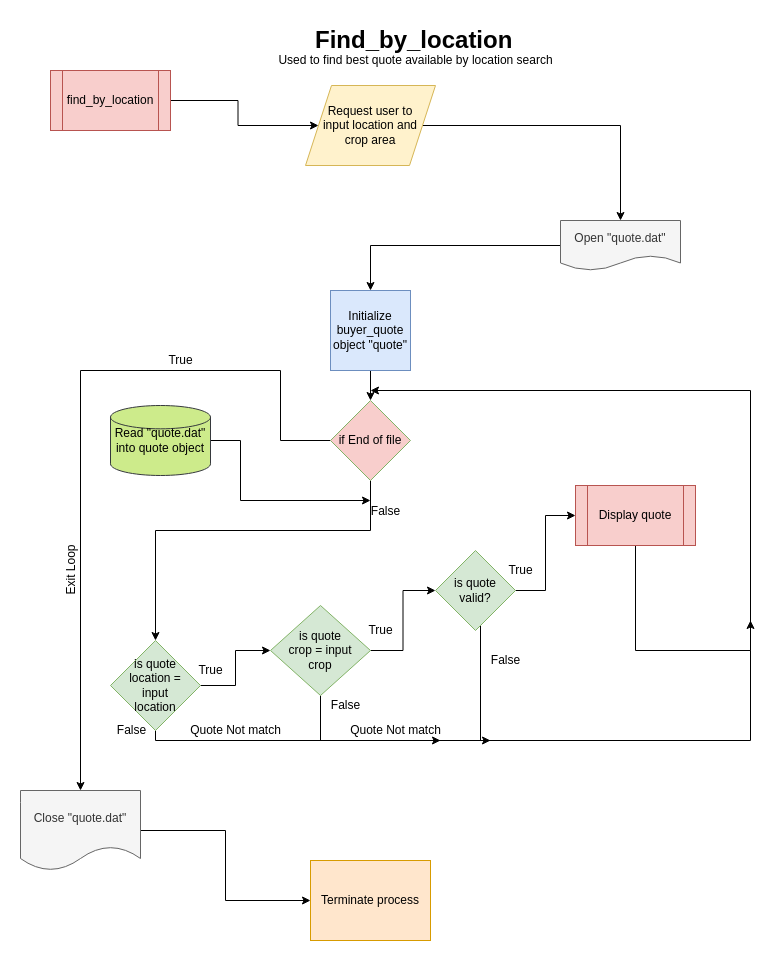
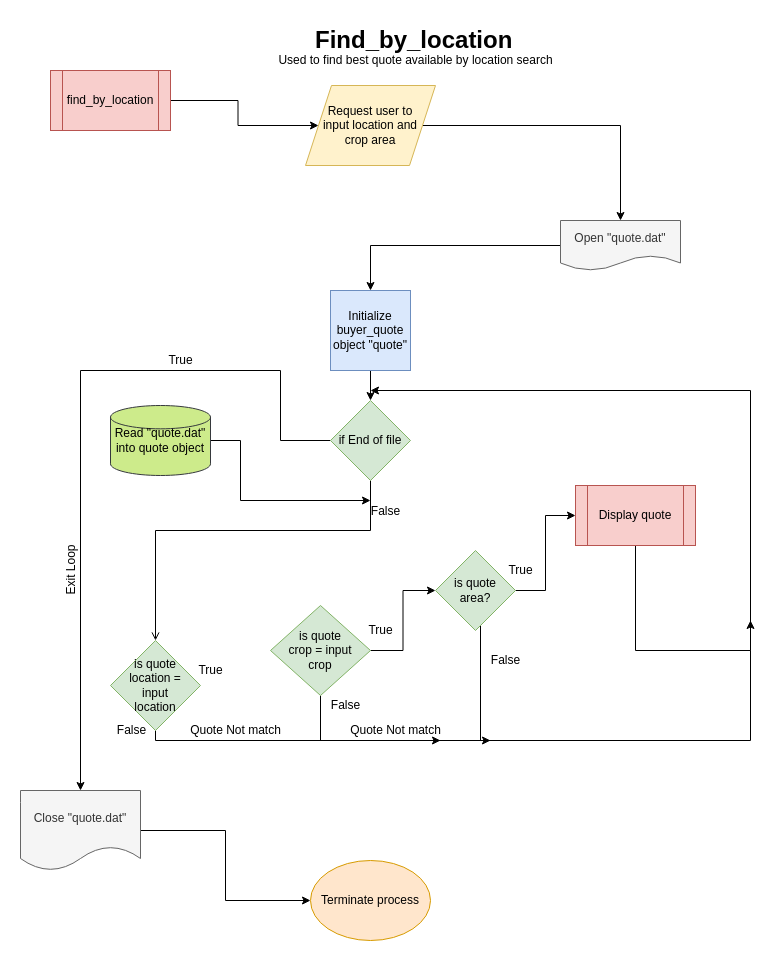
- <mxCell id="12" value="if End of file" style="rhombus;whiteSpace=wrap;html=1;fillColor=#f8cecc;strokeColor=#82b366;" parent="1" vertex="1"><mxGeometry x="330" y="400" width="80" height="80" as="geometry" /></mxCell>
+ <mxCell id="12" value="if End of file" style="rhombus;whiteSpace=wrap;html=1;fillColor=#d5e8d4;strokeColor=#82b366;" parent="1" vertex="1"><mxGeometry x="330" y="400" width="80" height="80" as="geometry" /></mxCell>
- <mxCell id="23" value="is quote valid?" style="rhombus;whiteSpace=wrap;html=1;strokeWidth=1;spacingLeft=15;spacingRight=15;fillColor=#d5e8d4;strokeColor=#82b366;" parent="1" vertex="1"><mxGeometry x="435" y="550" width="80" height="80" as="geometry" /></mxCell>
+ <mxCell id="23" value="is quote area?" style="rhombus;whiteSpace=wrap;html=1;strokeWidth=1;spacingLeft=15;spacingRight=15;fillColor=#d5e8d4;strokeColor=#82b366;" parent="1" vertex="1"><mxGeometry x="435" y="550" width="80" height="80" as="geometry" /></mxCell>
- <mxCell id="10" style="edgeStyle=orthogonalEdgeStyle;rounded=0;orthogonalLoop=1;jettySize=auto;html=1;entryX=0.5;entryY=0;entryDx=0;entryDy=0;" parent="1" source="12" target="15" edge="1"><mxGeometry relative="1" as="geometry"><Array as="points"><mxPoint x="370" y="530" /><mxPoint x="155" y="530" /></Array></mxGeometry></mxCell>
+ <mxCell id="10" style="edgeStyle=orthogonalEdgeStyle;rounded=0;orthogonalLoop=1;jettySize=auto;html=1;entryX=0.5;entryY=0;entryDx=0;entryDy=0;endArrow=open;" parent="1" source="12" target="15" edge="1"><mxGeometry relative="1" as="geometry"><Array as="points"><mxPoint x="370" y="530" /><mxPoint x="155" y="530" /></Array></mxGeometry></mxCell>
- <mxCell id="13" style="edgeStyle=orthogonalEdgeStyle;rounded=0;orthogonalLoop=1;jettySize=auto;html=1;entryX=0;entryY=0.5;entryDx=0;entryDy=0;" parent="1" source="15" target="20" edge="1"><mxGeometry relative="1" as="geometry" /></mxCell>
- <mxCell id="28" value="Terminate process" style="whiteSpace=wrap;html=1;strokeWidth=1;fillColor=#ffe6cc;strokeColor=#d79b00;rounded=0;" parent="1" vertex="1"><mxGeometry x="310" y="860" width="120" height="80" as="geometry" /></mxCell>
+ <mxCell id="28" value="Terminate process" style="ellipse;whiteSpace=wrap;html=1;strokeWidth=1;fillColor=#ffe6cc;strokeColor=#d79b00;" parent="1" vertex="1"><mxGeometry x="310" y="860" width="120" height="80" as="geometry" /></mxCell>
